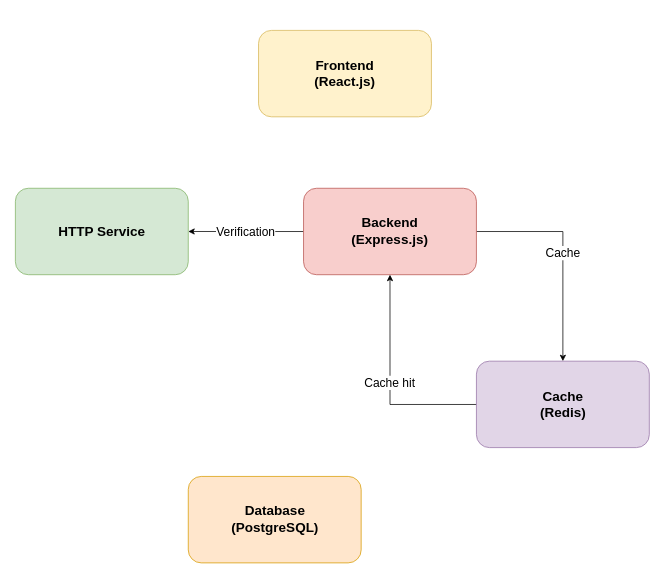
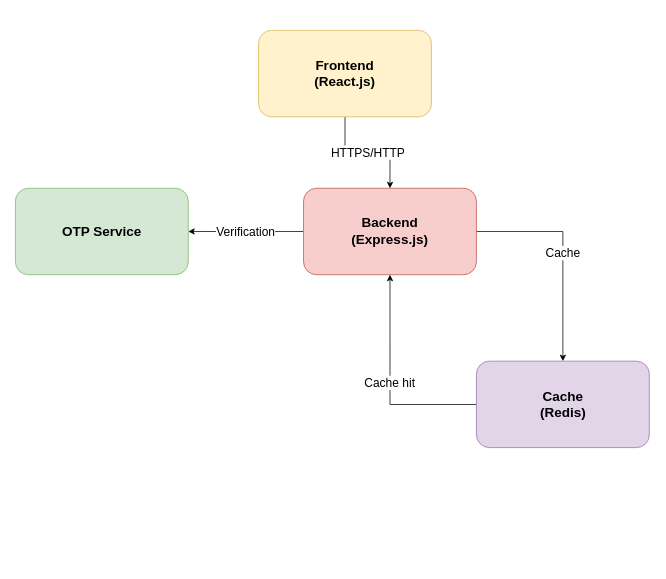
+ <mxCell id="6" value="HTTPS/HTTP" style="edgeStyle=orthogonalEdgeStyle;rounded=0;orthogonalLoop=1;jettySize=auto;html=1;entryX=0.5;entryY=0;entryDx=0;entryDy=0;fontSize=16;" edge="1" parent="2" source="7" target="5"><mxGeometry relative="1" as="geometry" /></mxCell>
- <mxCell id="11" value="HTTP Service" style="rounded=1;whiteSpace=wrap;html=1;fillColor=#d5e8d4;strokeColor=#82b366;labelBorderColor=none;fontStyle=1;fontSize=18;" vertex="1" parent="2"><mxGeometry y="230.526" width="230.528" height="115.263" as="geometry" /></mxCell>
+ <mxCell id="11" value="OTP Service" style="rounded=1;whiteSpace=wrap;html=1;fillColor=#d5e8d4;strokeColor=#82b366;labelBorderColor=none;fontStyle=1;fontSize=18;" vertex="1" parent="2"><mxGeometry y="230.526" width="230.528" height="115.263" as="geometry" /></mxCell>
- <mxCell id="8" value="Database&lt;div&gt;(PostgreSQL)&lt;/div&gt;" style="rounded=1;whiteSpace=wrap;html=1;fillColor=#ffe6cc;strokeColor=#d79b00;labelBorderColor=none;fontStyle=1;fontSize=18;" vertex="1" parent="2"><mxGeometry x="230.528" y="614.737" width="230.528" height="115.263" as="geometry" /></mxCell>
